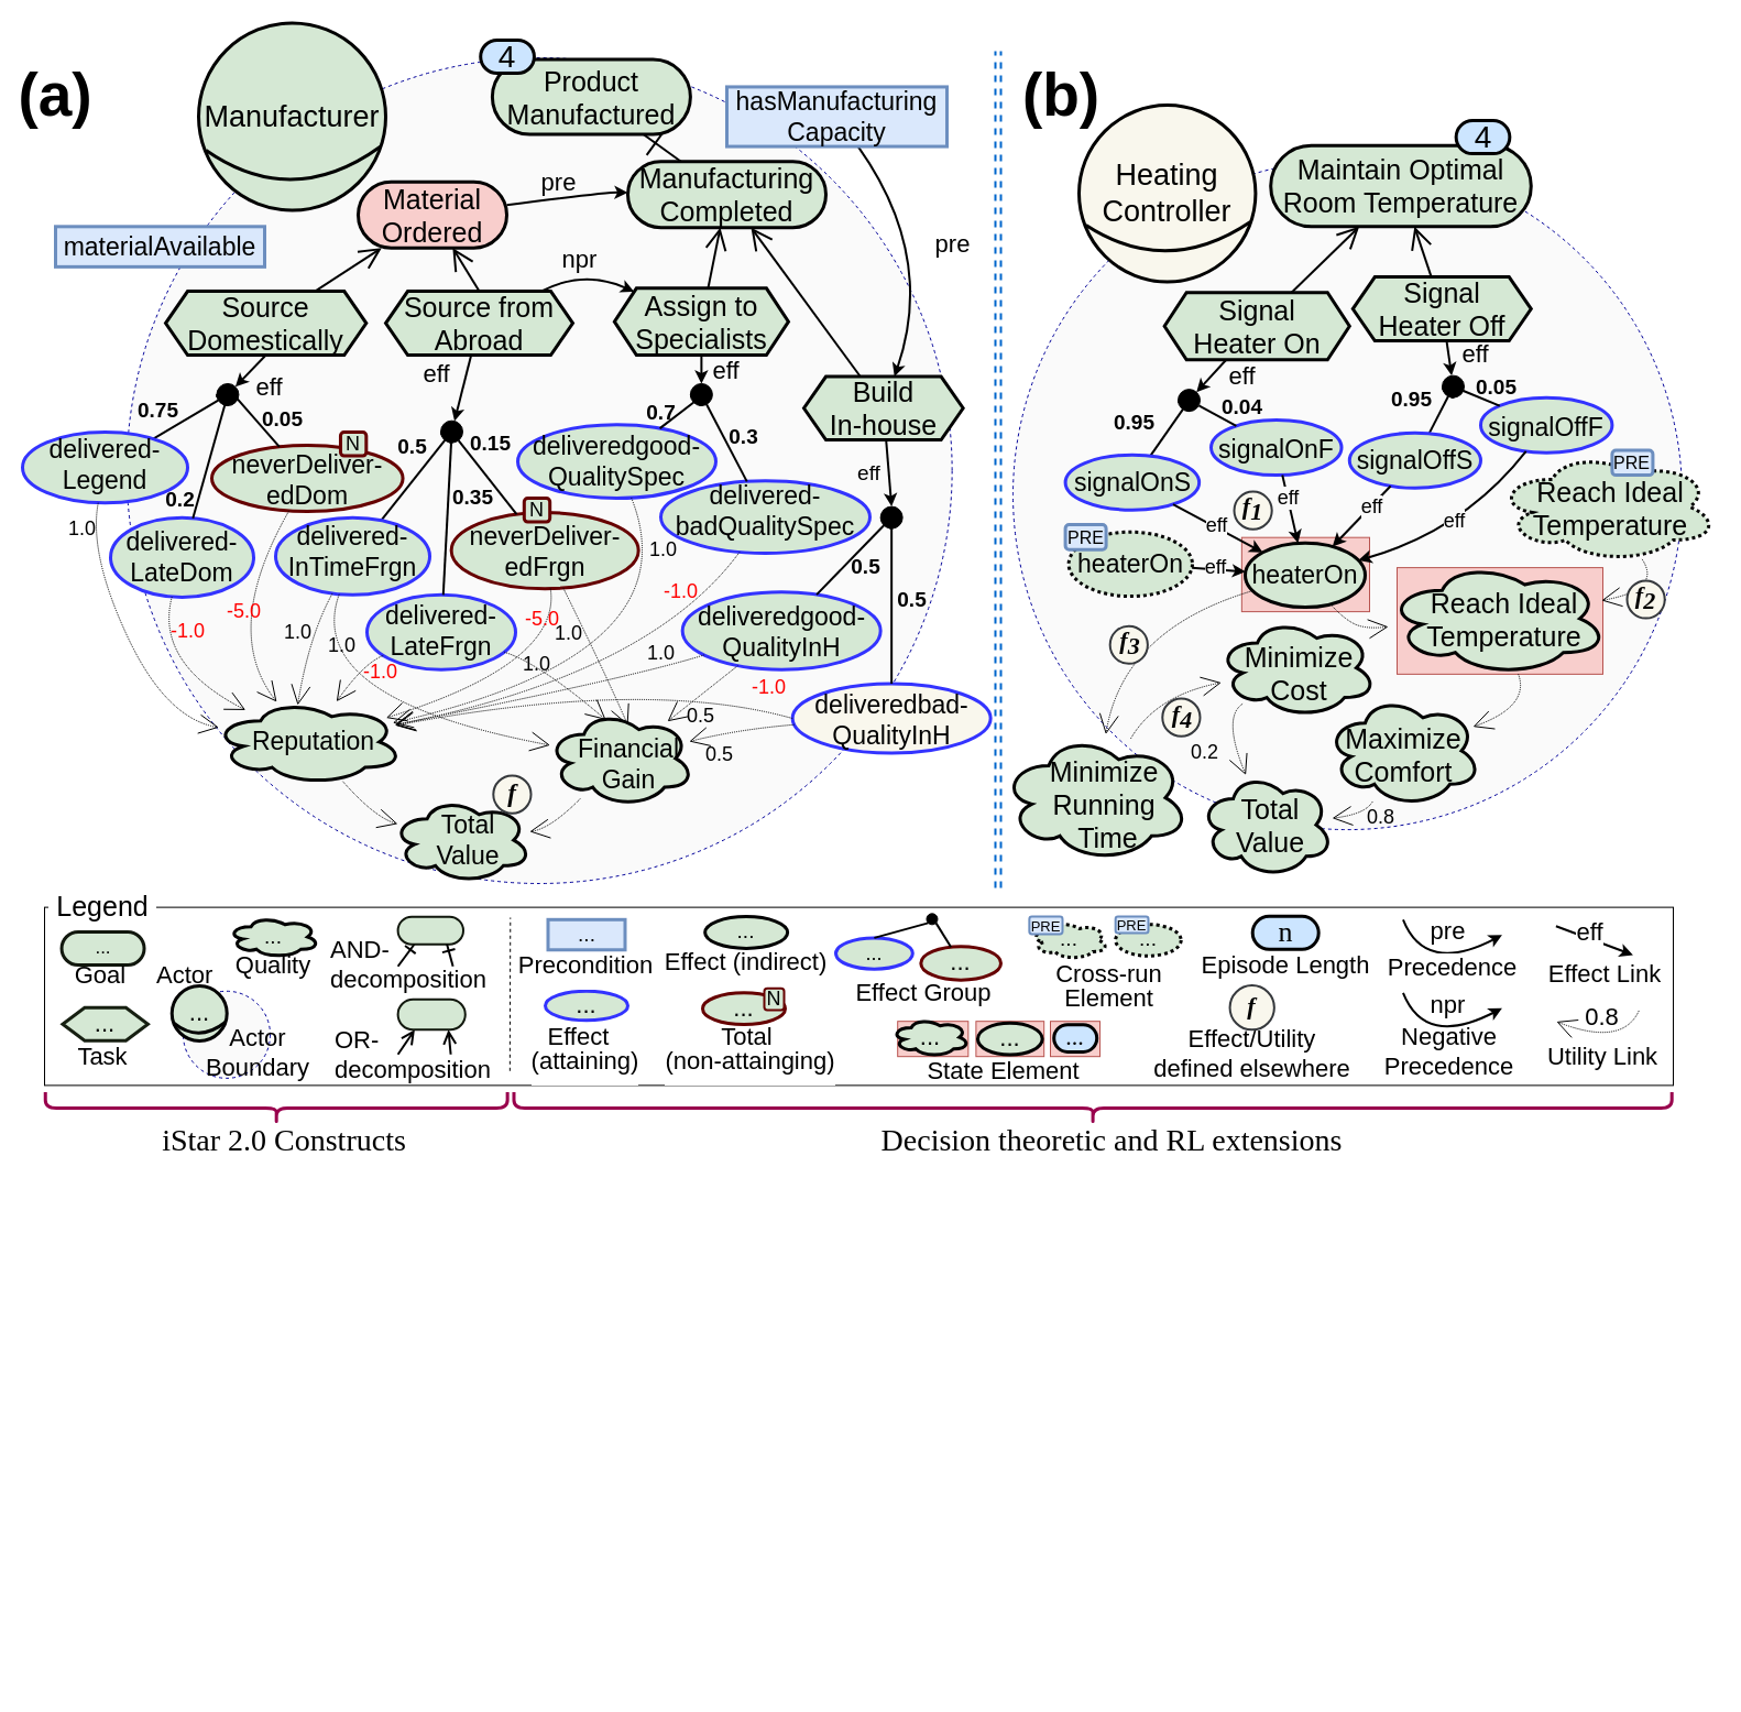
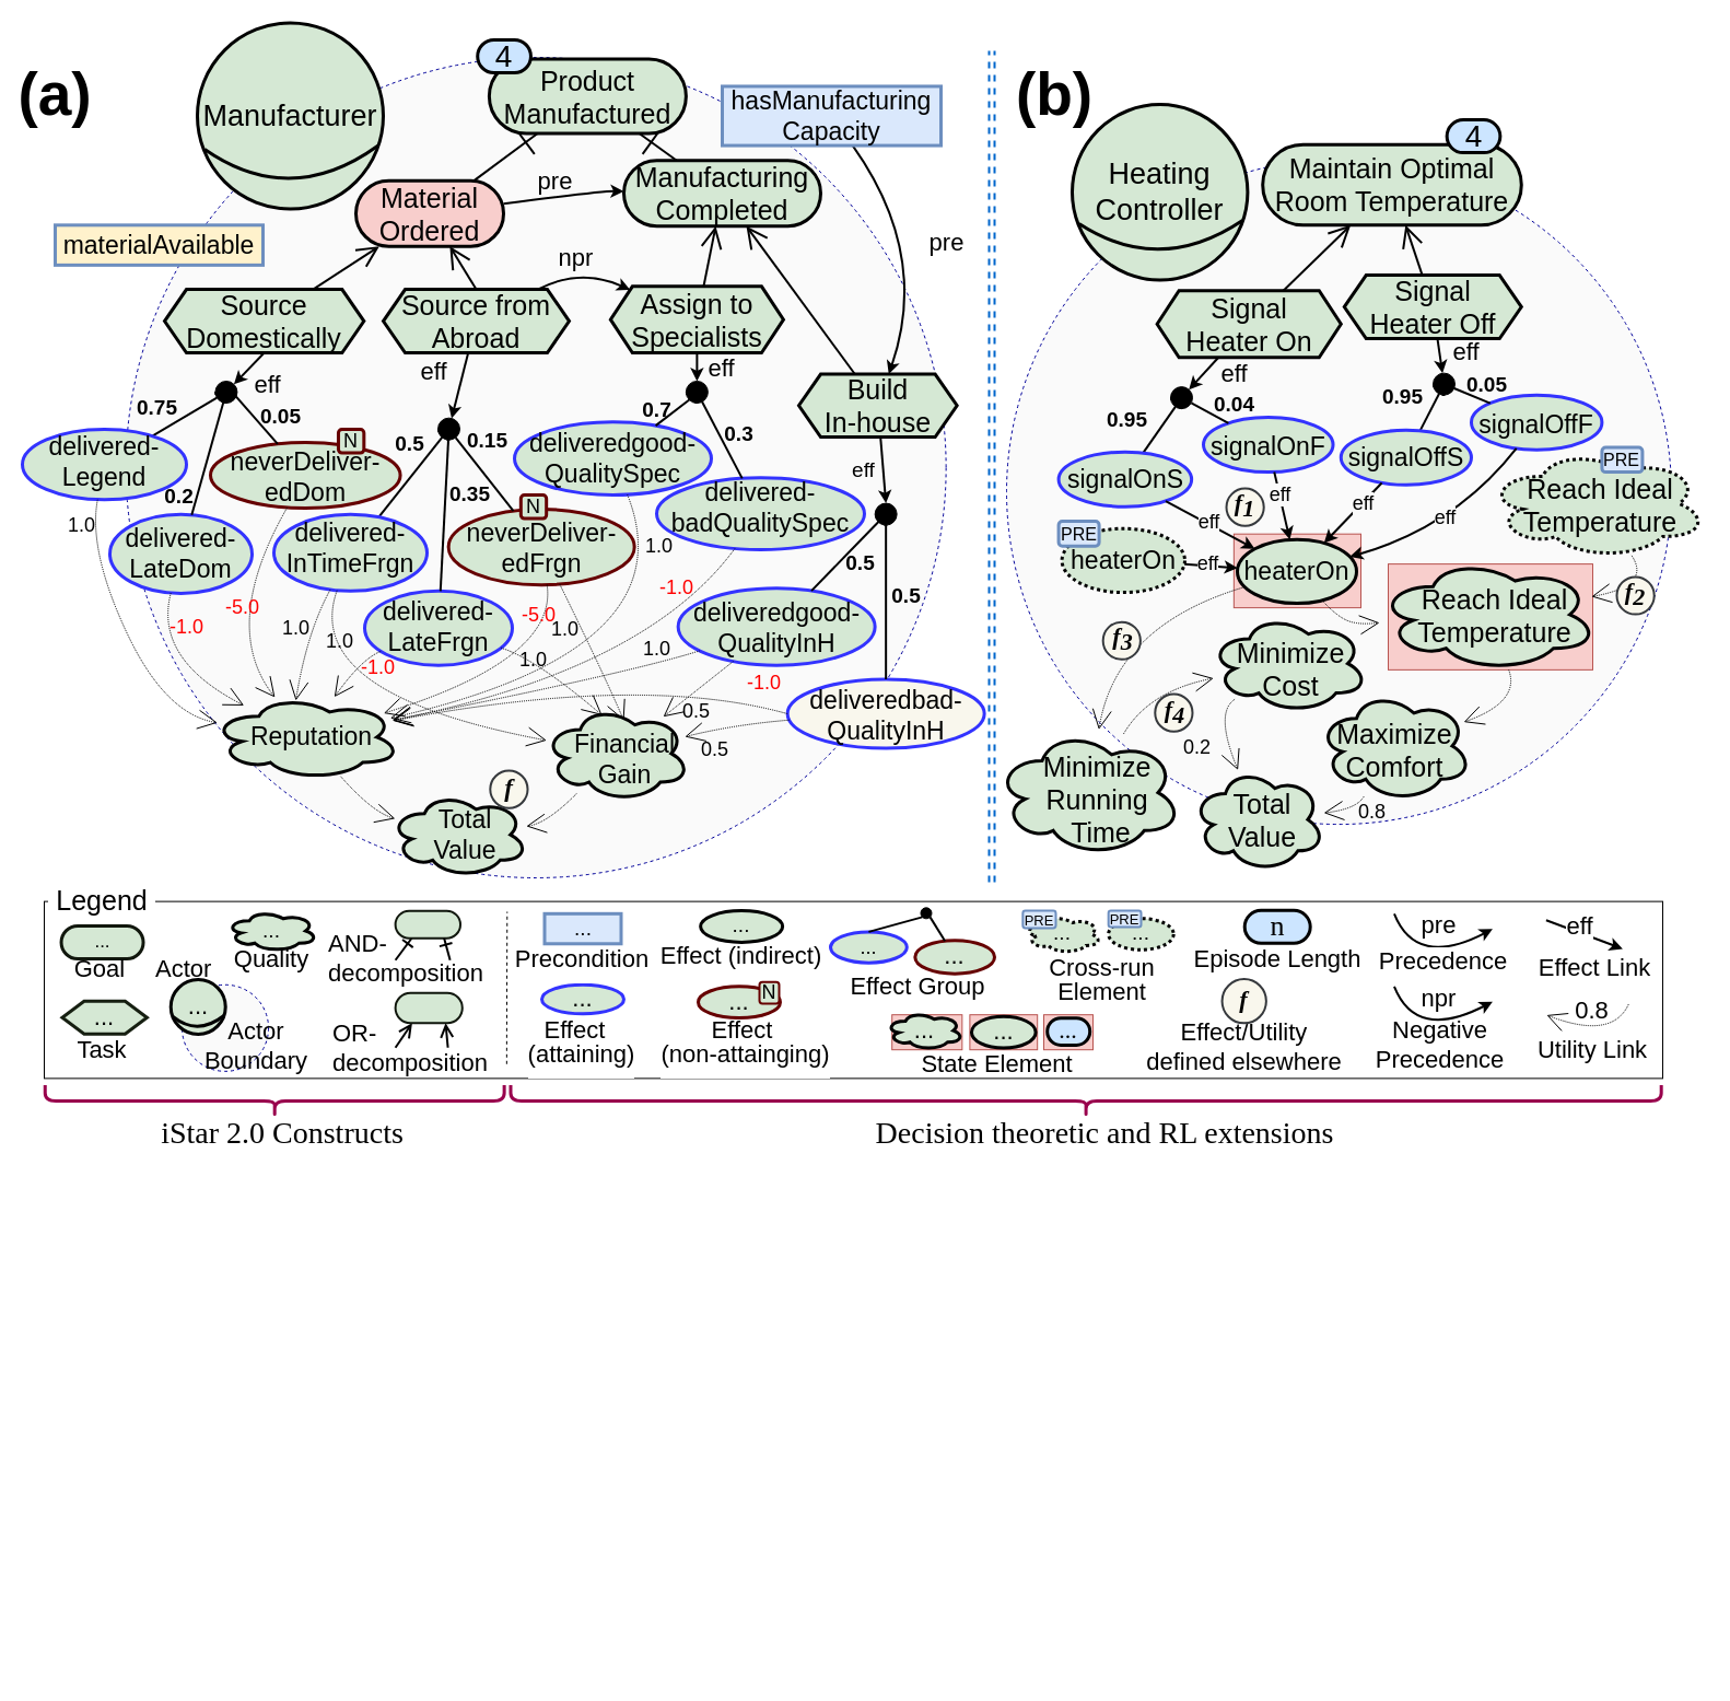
+ <mxCell id="8" value="" style="endArrow=ERone;html=1;strokeWidth=2;endFill=0;endSize=24;" parent="1" source="45" target="10" edge="1"><mxGeometry width="50" height="50" relative="1" as="geometry"><mxPoint x="513.966" y="124.08" as="sourcePoint" /><mxPoint x="596.21" y="64.076" as="targetPoint" /></mxGeometry></mxCell>
- <mxCell id="117" value="Heating&lt;br style=&quot;font-size: 27px;&quot;&gt;Controller" style="ellipse;whiteSpace=wrap;html=1;aspect=fixed;strokeColor=#000000;fontSize=27;rounded=1;strokeWidth=3;fillColor=#f9f7ed;arcSize=50;" parent="1" vertex="1"><mxGeometry x="980" y="95.11" width="160.42" height="160.42" as="geometry" /></mxCell>
+ <mxCell id="117" value="Heating&lt;br style=&quot;font-size: 27px;&quot;&gt;Controller" style="ellipse;whiteSpace=wrap;html=1;aspect=fixed;strokeColor=#000000;fontSize=27;rounded=1;strokeWidth=3;fillColor=#d5e8d4;arcSize=50;" parent="1" vertex="1"><mxGeometry x="980" y="95.11" width="160.42" height="160.42" as="geometry" /></mxCell>
- <mxCell id="165" value="materialAvailable" style="rounded=0;whiteSpace=wrap;html=1;strokeWidth=3;fontSize=23;fillColor=#dae8fc;strokeColor=#6c8ebf;" parent="1" vertex="1"><mxGeometry x="50" y="205.32" width="190" height="36.54" as="geometry" /></mxCell>
+ <mxCell id="165" value="materialAvailable" style="rounded=0;whiteSpace=wrap;html=1;strokeWidth=3;fontSize=23;fillColor=#fff2cc;strokeColor=#6c8ebf;" parent="1" vertex="1"><mxGeometry x="50" y="205.32" width="190" height="36.54" as="geometry" /></mxCell>
- <mxCell id="196" value="&lt;p style=&quot;line-height: 0%; font-size: 22px;&quot;&gt;Total&amp;nbsp;&lt;/p&gt;&lt;p style=&quot;line-height: 0%; font-size: 22px;&quot;&gt;(non-attainging)&lt;/p&gt;" style="text;html=1;strokeColor=none;fillColor=none;align=center;verticalAlign=middle;rounded=0;labelBackgroundColor=#ffffff;fontSize=22;fontStyle=0" parent="179" vertex="1"><mxGeometry x="568.0" y="127.34" width="146.05" height="25.22" as="geometry" /></mxCell>
+ <mxCell id="196" value="&lt;p style=&quot;line-height: 0%; font-size: 22px;&quot;&gt;Effect&amp;nbsp;&lt;/p&gt;&lt;p style=&quot;line-height: 0%; font-size: 22px;&quot;&gt;(non-attainging)&lt;/p&gt;" style="text;html=1;strokeColor=none;fillColor=none;align=center;verticalAlign=middle;rounded=0;labelBackgroundColor=#ffffff;fontSize=22;fontStyle=0" parent="179" vertex="1"><mxGeometry x="568.0" y="127.34" width="146.05" height="25.22" as="geometry" /></mxCell>
